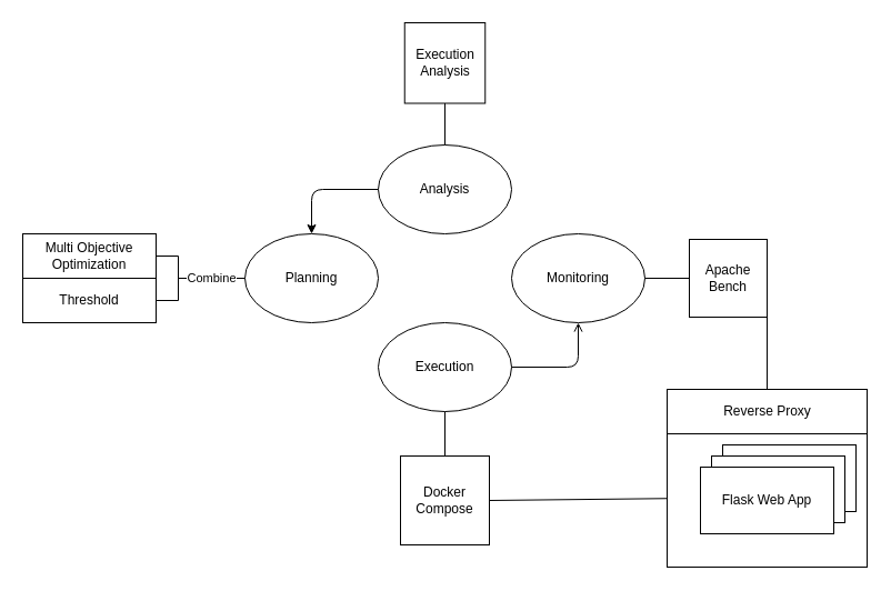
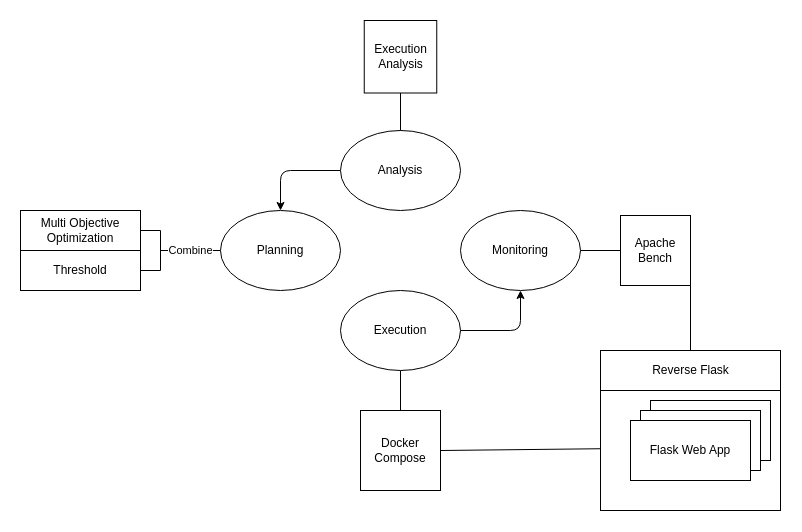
- <mxCell id="6" value="" style="edgeStyle=segmentEdgeStyle;endArrow=open;html=1;exitX=1;exitY=0.5;exitDx=0;exitDy=0;entryX=0.5;entryY=1;entryDx=0;entryDy=0;" edge="1" parent="1" source="5" target="2"><mxGeometry width="50" height="50" relative="1" as="geometry"><mxPoint x="400" y="310" as="sourcePoint" /><mxPoint x="450" y="260" as="targetPoint" /></mxGeometry></mxCell>
+ <mxCell id="6" value="" style="edgeStyle=segmentEdgeStyle;endArrow=classic;html=1;exitX=1;exitY=0.5;exitDx=0;exitDy=0;entryX=0.5;entryY=1;entryDx=0;entryDy=0;" edge="1" parent="1" source="5" target="2"><mxGeometry width="50" height="50" relative="1" as="geometry"><mxPoint x="400" y="310" as="sourcePoint" /><mxPoint x="450" y="260" as="targetPoint" /></mxGeometry></mxCell>
- <mxCell id="24" value="Reverse Proxy" style="text;html=1;strokeColor=none;fillColor=none;align=center;verticalAlign=middle;whiteSpace=wrap;rounded=0;" vertex="1" parent="1"><mxGeometry x="642.5" y="360" width="95" height="20" as="geometry" /></mxCell>
+ <mxCell id="24" value="Reverse Flask" style="text;html=1;strokeColor=none;fillColor=none;align=center;verticalAlign=middle;whiteSpace=wrap;rounded=0;" vertex="1" parent="1"><mxGeometry x="642.5" y="360" width="95" height="20" as="geometry" /></mxCell>
